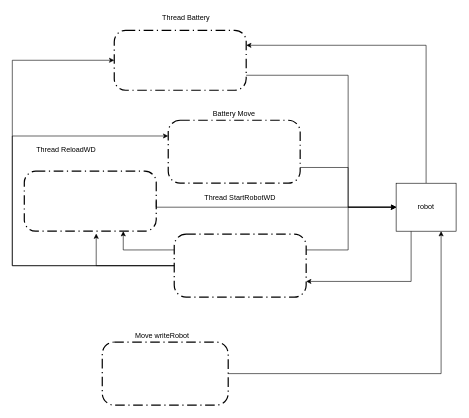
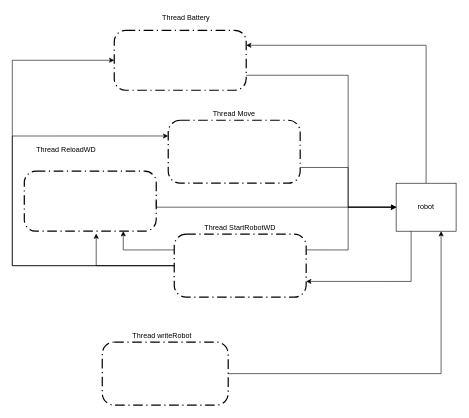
- <mxCell id="23" value="&lt;div&gt;Battery Move&lt;/div&gt;" style="text;html=1;strokeColor=none;fillColor=none;align=center;verticalAlign=middle;whiteSpace=wrap;rounded=0;" vertex="1" parent="1"><mxGeometry x="325" y="180" width="130" height="20" as="geometry" /></mxCell>
+ <mxCell id="23" value="&lt;div&gt;Thread Move&lt;/div&gt;" style="text;html=1;strokeColor=none;fillColor=none;align=center;verticalAlign=middle;whiteSpace=wrap;rounded=0;" vertex="1" parent="1"><mxGeometry x="325" y="180" width="130" height="20" as="geometry" /></mxCell>
- <mxCell id="14" value="Thread StartRobotWD" style="text;html=1;strokeColor=none;fillColor=none;align=center;verticalAlign=middle;whiteSpace=wrap;rounded=0;" parent="1" vertex="1"><mxGeometry x="335" y="320" width="130" height="20" as="geometry" /></mxCell>
+ <mxCell id="14" value="Thread StartRobotWD" style="text;html=1;strokeColor=none;fillColor=none;align=center;verticalAlign=middle;whiteSpace=wrap;rounded=0;" parent="1" vertex="1"><mxGeometry x="335" y="370" width="130" height="20" as="geometry" /></mxCell>
- <mxCell id="20" value="Move writeRobot" style="text;html=1;strokeColor=none;fillColor=none;align=center;verticalAlign=middle;whiteSpace=wrap;rounded=0;" parent="1" vertex="1"><mxGeometry x="210" y="550" width="120" height="20" as="geometry" /></mxCell>
+ <mxCell id="20" value="Thread writeRobot" style="text;html=1;strokeColor=none;fillColor=none;align=center;verticalAlign=middle;whiteSpace=wrap;rounded=0;" parent="1" vertex="1"><mxGeometry x="210" y="550" width="120" height="20" as="geometry" /></mxCell>
